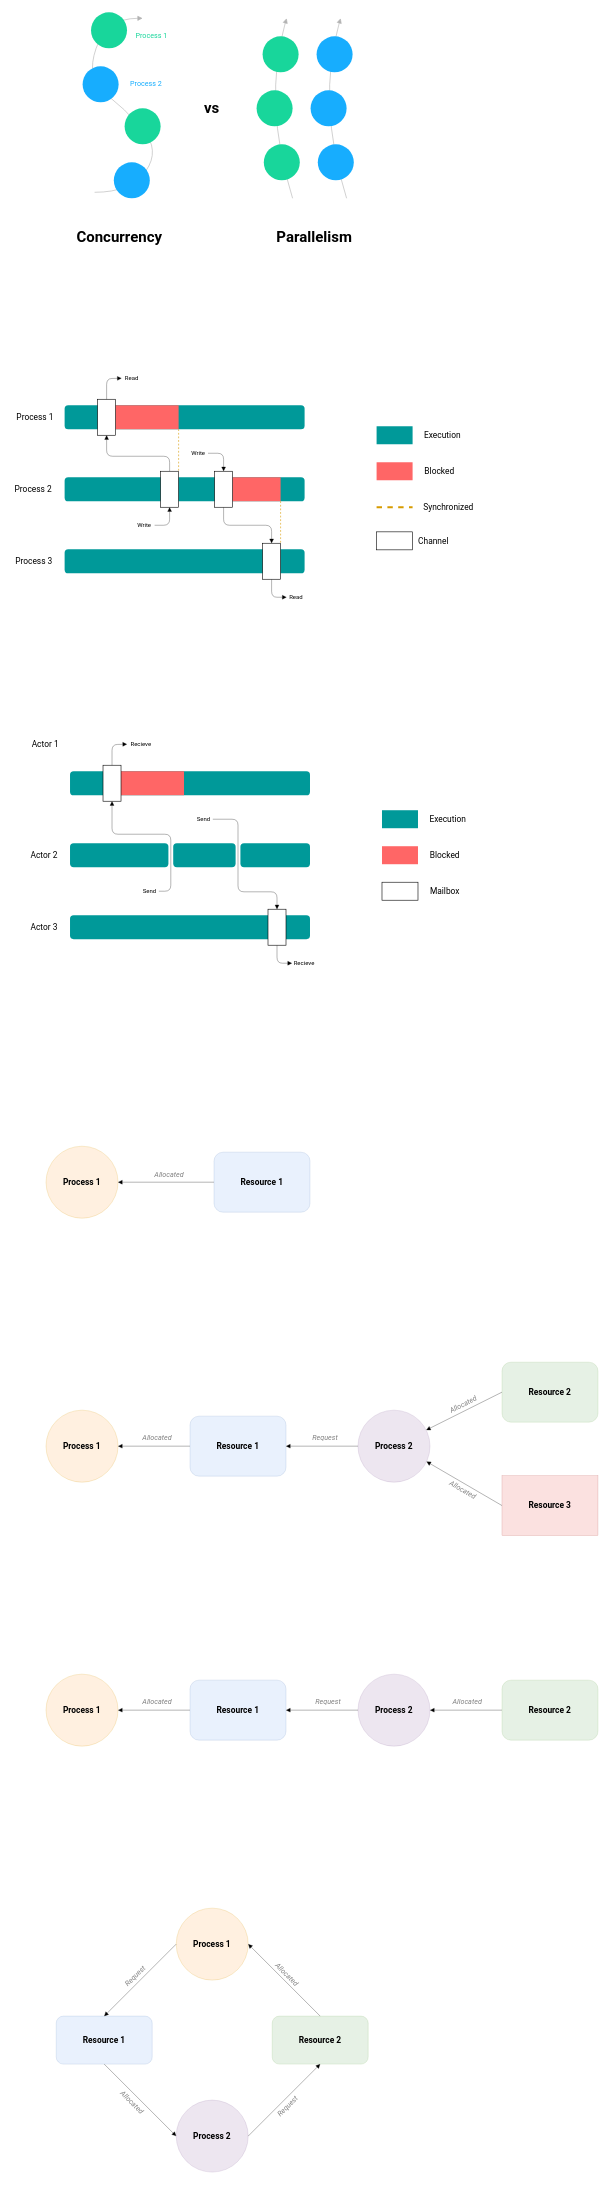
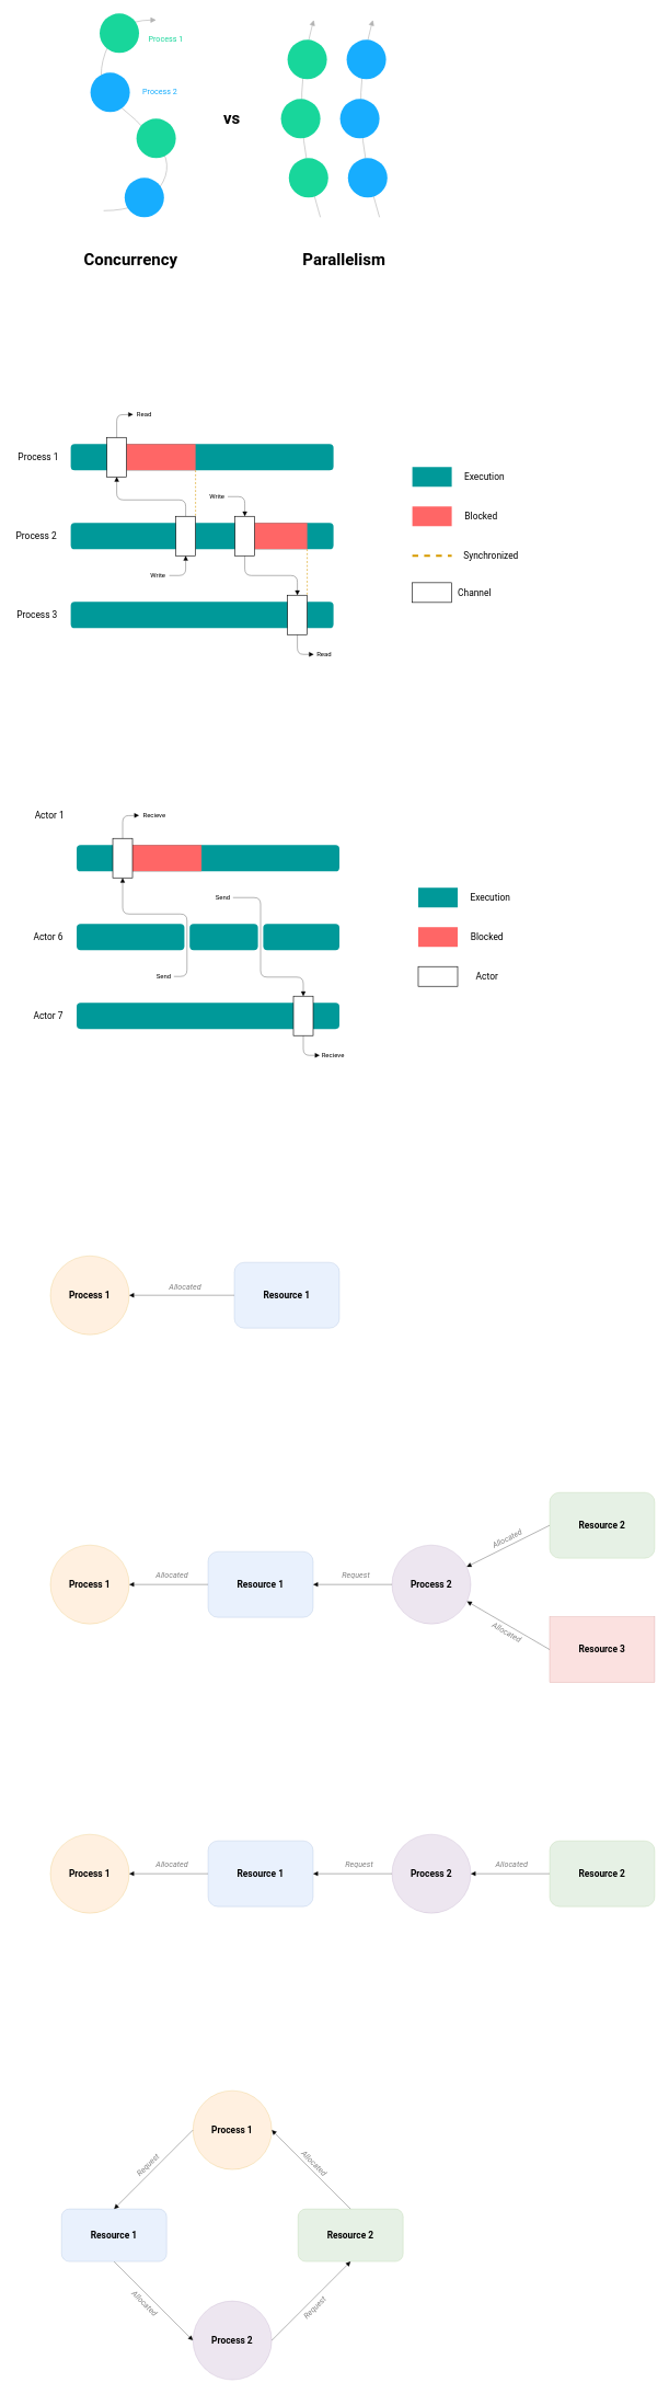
- <mxCell id="98" value="&lt;font data-font-src=&quot;https://fonts.googleapis.com/css?family=Roboto&quot; style=&quot;font-size: 14px&quot;&gt;Actor 2&lt;/font&gt;" style="text;html=1;strokeColor=none;fillColor=none;align=center;verticalAlign=middle;whiteSpace=wrap;rounded=0;fontSize=14;fontColor=#000000;fontFamily=Roboto;fontSource=https%3A%2F%2Ffonts.googleapis.com%2Fcss%3Ffamily%3DRoboto;" parent="1" vertex="1"><mxGeometry x="46" y="1415" width="54" height="20" as="geometry" /></mxCell>
+ <mxCell id="98" value="&lt;font data-font-src=&quot;https://fonts.googleapis.com/css?family=Roboto&quot; style=&quot;font-size: 14px&quot;&gt;Actor 6&lt;/font&gt;" style="text;html=1;strokeColor=none;fillColor=none;align=center;verticalAlign=middle;whiteSpace=wrap;rounded=0;fontSize=14;fontColor=#000000;fontFamily=Roboto;fontSource=https%3A%2F%2Ffonts.googleapis.com%2Fcss%3Ffamily%3DRoboto;" parent="1" vertex="1"><mxGeometry x="46" y="1415" width="54" height="20" as="geometry" /></mxCell>
- <mxCell id="61" value="&lt;font face=&quot;Roboto&quot; data-font-src=&quot;https://fonts.googleapis.com/css?family=Roboto&quot; style=&quot;font-size: 14px&quot;&gt;Mailbox&lt;/font&gt;" style="text;html=1;strokeColor=none;fillColor=none;align=center;verticalAlign=middle;whiteSpace=wrap;rounded=0;fontSize=14;" parent="1" vertex="1"><mxGeometry x="716" y="1475" width="50" height="20" as="geometry" /></mxCell>
+ <mxCell id="61" value="&lt;font face=&quot;Roboto&quot; data-font-src=&quot;https://fonts.googleapis.com/css?family=Roboto&quot; style=&quot;font-size: 14px&quot;&gt;Actor&lt;/font&gt;" style="text;html=1;strokeColor=none;fillColor=none;align=center;verticalAlign=middle;whiteSpace=wrap;rounded=0;fontSize=14;" parent="1" vertex="1"><mxGeometry x="716" y="1475" width="50" height="20" as="geometry" /></mxCell>
- <mxCell id="99" value="&lt;font data-font-src=&quot;https://fonts.googleapis.com/css?family=Roboto&quot; style=&quot;font-size: 14px&quot;&gt;Actor 3&lt;/font&gt;" style="text;html=1;strokeColor=none;fillColor=none;align=center;verticalAlign=middle;whiteSpace=wrap;rounded=0;fontSize=14;fontColor=#000000;fontFamily=Roboto;fontSource=https%3A%2F%2Ffonts.googleapis.com%2Fcss%3Ffamily%3DRoboto;" parent="1" vertex="1"><mxGeometry x="46" y="1535" width="54" height="20" as="geometry" /></mxCell>
+ <mxCell id="99" value="&lt;font data-font-src=&quot;https://fonts.googleapis.com/css?family=Roboto&quot; style=&quot;font-size: 14px&quot;&gt;Actor 7&lt;/font&gt;" style="text;html=1;strokeColor=none;fillColor=none;align=center;verticalAlign=middle;whiteSpace=wrap;rounded=0;fontSize=14;fontColor=#000000;fontFamily=Roboto;fontSource=https%3A%2F%2Ffonts.googleapis.com%2Fcss%3Ffamily%3DRoboto;" parent="1" vertex="1"><mxGeometry x="46" y="1535" width="54" height="20" as="geometry" /></mxCell>
